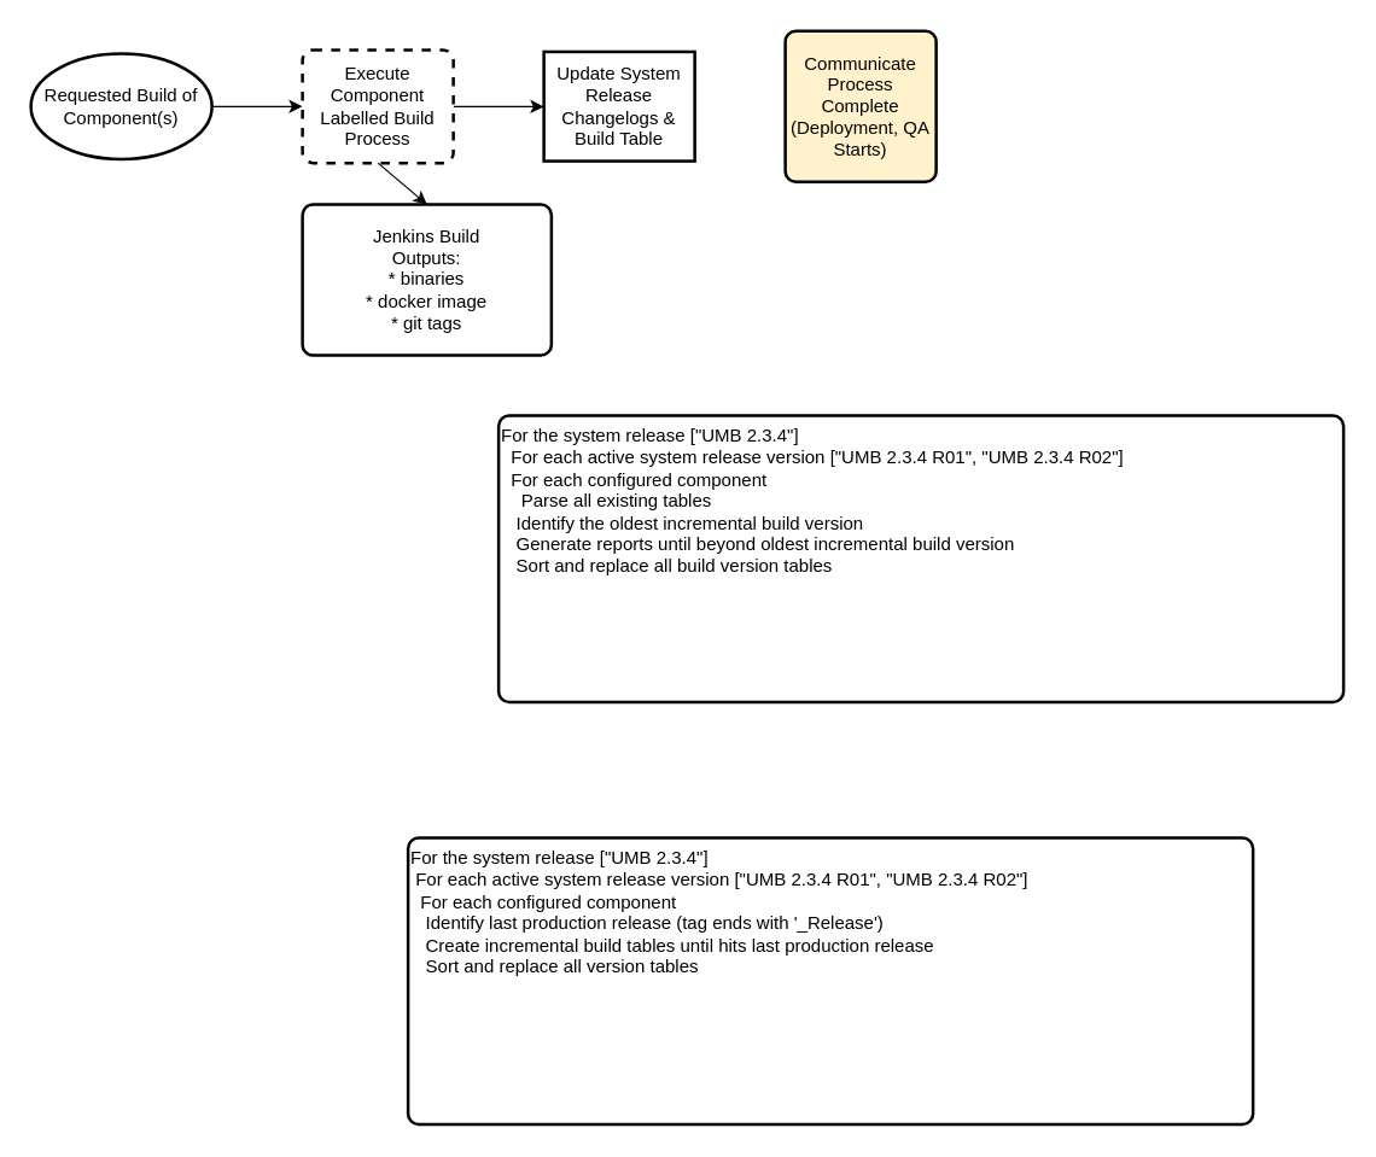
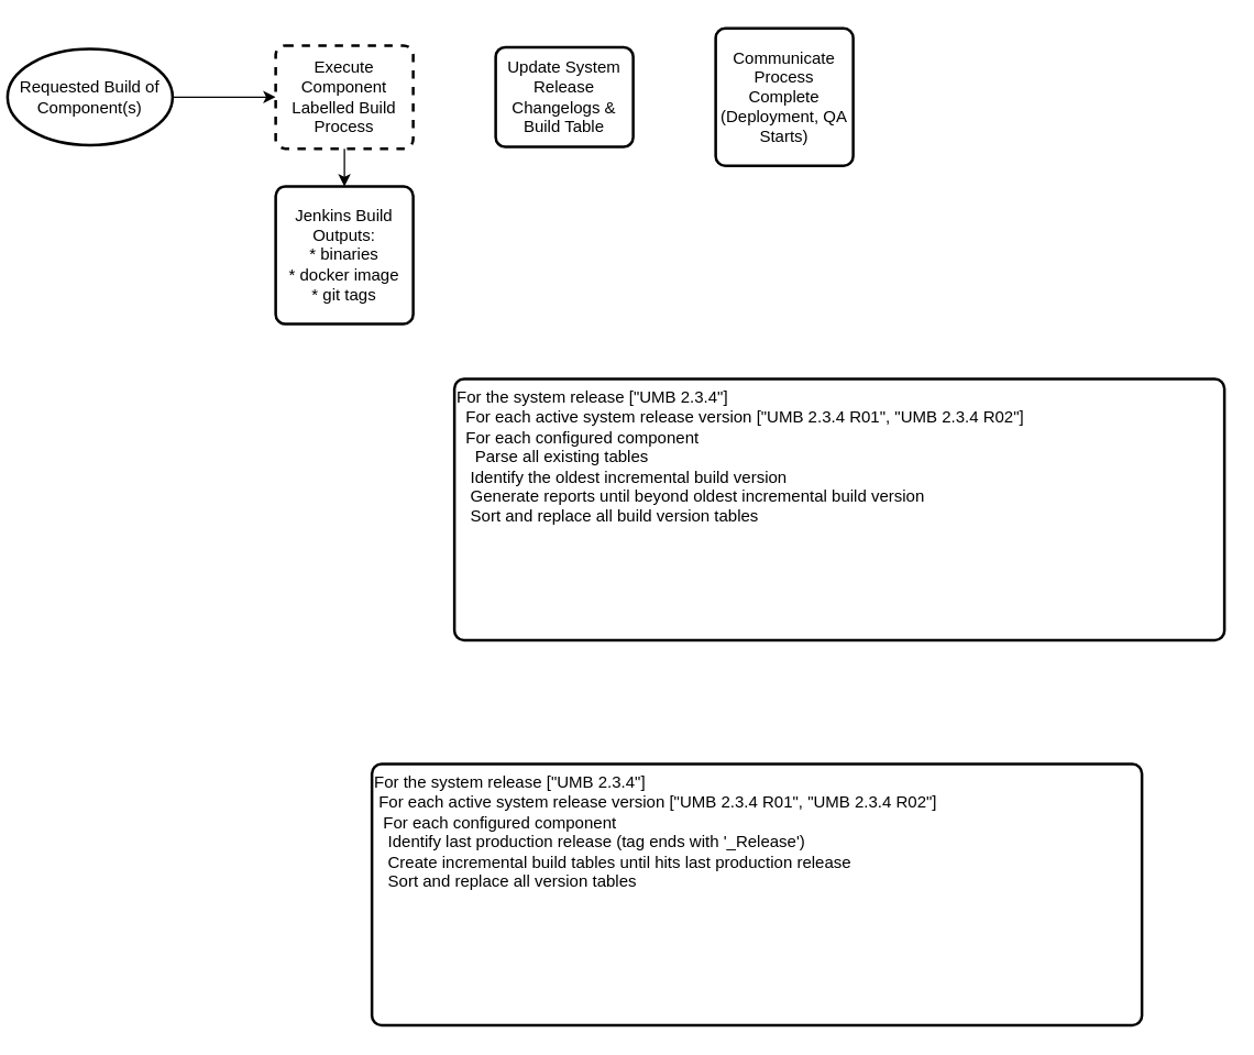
- <mxCell id="3" value="Requested Build of Component(s)" style="strokeWidth=2;html=1;shape=mxgraph.flowchart.start_1;whiteSpace=wrap;" vertex="1" parent="1"><mxGeometry x="20" y="35" width="120" height="70" as="geometry" /></mxCell>
+ <mxCell id="3" value="Requested Build of Component(s)" style="strokeWidth=2;html=1;shape=mxgraph.flowchart.start_1;whiteSpace=wrap;" vertex="1" parent="1"><mxGeometry x="5" y="35" width="120" height="70" as="geometry" /></mxCell>
- <mxCell id="4" value="" style="edgeStyle=orthogonalEdgeStyle;rounded=0;orthogonalLoop=1;jettySize=auto;html=1;" edge="1" parent="1" source="5" target="8"><mxGeometry relative="1" as="geometry" /></mxCell>
- <mxCell id="8" value="Update System Release Changelogs &amp;amp; Build Table" style="whiteSpace=wrap;html=1;absoluteArcSize=1;arcSize=14;strokeWidth=2;rounded=0;" vertex="1" parent="1"><mxGeometry x="360" y="33.75" width="100" height="72.5" as="geometry" /></mxCell>
+ <mxCell id="8" value="Update System Release Changelogs &amp;amp; Build Table" style="rounded=1;whiteSpace=wrap;html=1;absoluteArcSize=1;arcSize=14;strokeWidth=2;" vertex="1" parent="1"><mxGeometry x="360" y="33.75" width="100" height="72.5" as="geometry" /></mxCell>
- <mxCell id="9" value="Communicate Process Complete (Deployment, QA Starts)" style="rounded=1;whiteSpace=wrap;html=1;absoluteArcSize=1;arcSize=14;strokeWidth=2;fillColor=#fff2cc;" vertex="1" parent="1"><mxGeometry x="520" y="20" width="100" height="100" as="geometry" /></mxCell>
+ <mxCell id="9" value="Communicate Process Complete (Deployment, QA Starts)" style="rounded=1;whiteSpace=wrap;html=1;absoluteArcSize=1;arcSize=14;strokeWidth=2;" vertex="1" parent="1"><mxGeometry x="520" y="20" width="100" height="100" as="geometry" /></mxCell>
- <mxCell id="6" value="&lt;div&gt;Jenkins Build&lt;/div&gt;&lt;div&gt;Outputs:&lt;br&gt;* binaries&lt;/div&gt;&lt;div&gt;* docker image&lt;/div&gt;&lt;div&gt;* git tags&lt;br&gt;&lt;/div&gt;" style="rounded=1;whiteSpace=wrap;html=1;absoluteArcSize=1;arcSize=14;strokeWidth=2;" vertex="1" parent="1"><mxGeometry x="200" y="135" width="165" height="100" as="geometry" /></mxCell>
+ <mxCell id="6" value="&lt;div&gt;Jenkins Build&lt;/div&gt;&lt;div&gt;Outputs:&lt;br&gt;* binaries&lt;/div&gt;&lt;div&gt;* docker image&lt;/div&gt;&lt;div&gt;* git tags&lt;br&gt;&lt;/div&gt;" style="rounded=1;whiteSpace=wrap;html=1;absoluteArcSize=1;arcSize=14;strokeWidth=2;" vertex="1" parent="1"><mxGeometry x="200" y="135" width="100" height="100" as="geometry" /></mxCell>
